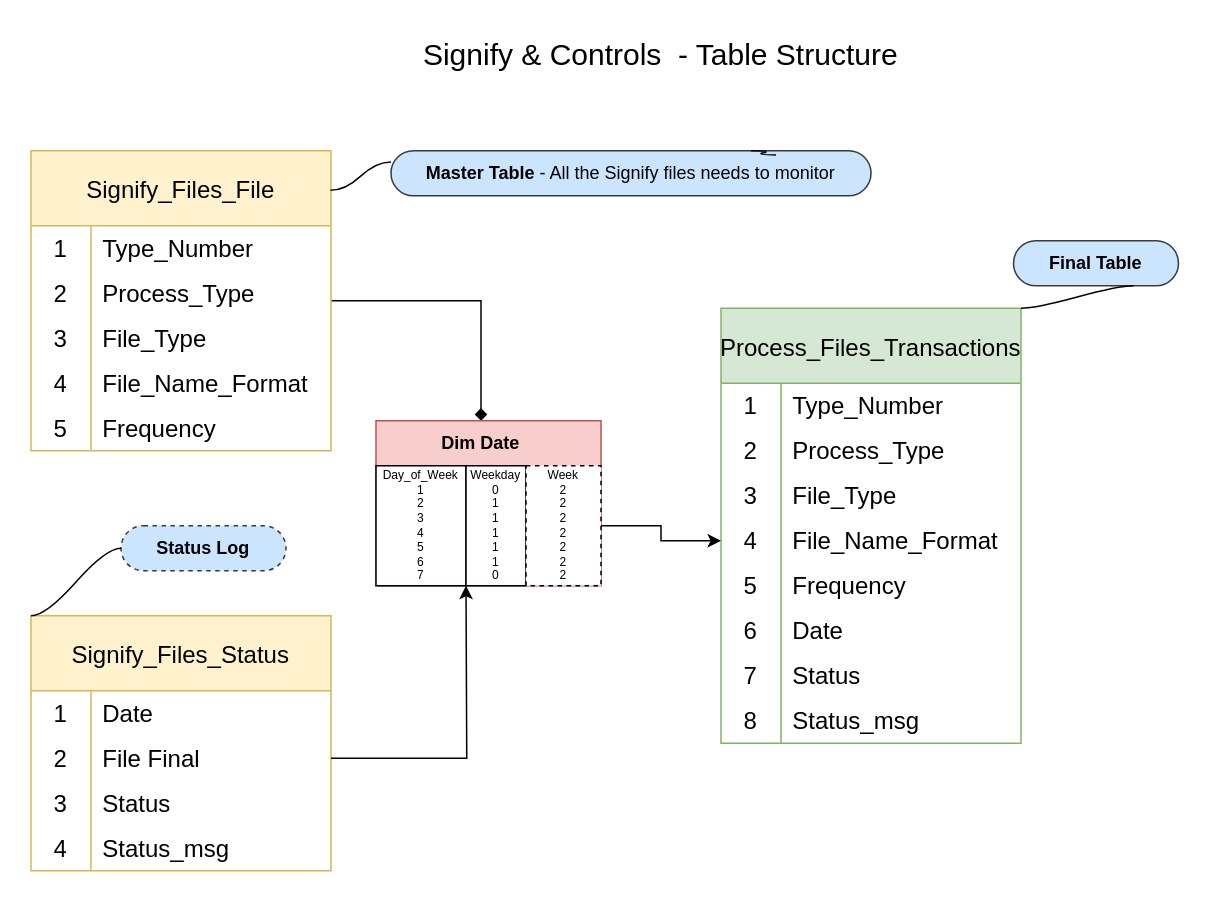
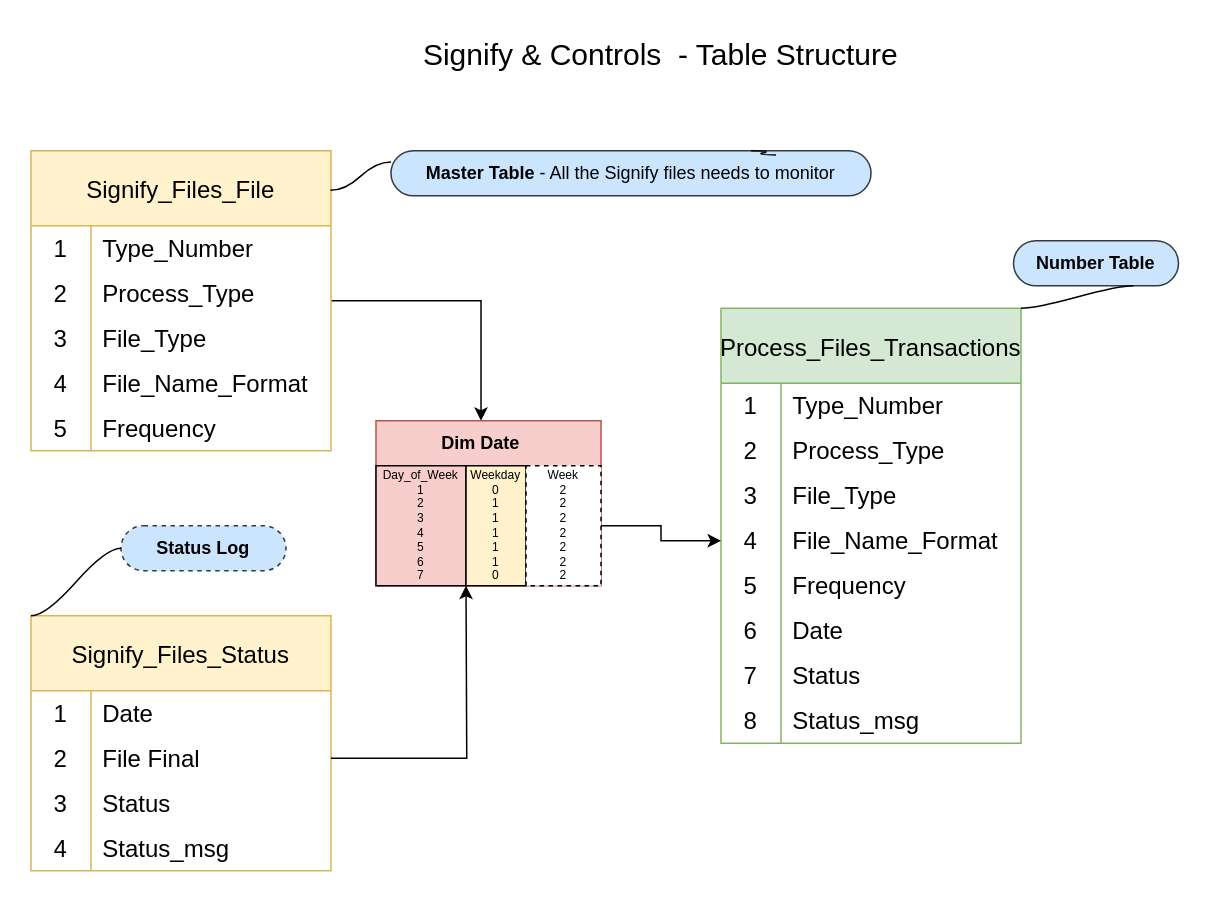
- <mxCell id="67" value="Final Table" style="whiteSpace=wrap;html=1;rounded=1;arcSize=50;align=center;verticalAlign=middle;strokeWidth=1;autosize=1;spacing=4;treeFolding=1;treeMoving=1;newEdgeStyle={&quot;edgeStyle&quot;:&quot;entityRelationEdgeStyle&quot;,&quot;startArrow&quot;:&quot;none&quot;,&quot;endArrow&quot;:&quot;none&quot;,&quot;segment&quot;:10,&quot;curved&quot;:1,&quot;sourcePerimeterSpacing&quot;:0,&quot;targetPerimeterSpacing&quot;:0};fontStyle=1;fillColor=#cce5ff;strokeColor=#36393d;" vertex="1" parent="1"><mxGeometry x="675" y="160" width="110" height="30" as="geometry" /></mxCell>
+ <mxCell id="67" value="Number Table" style="whiteSpace=wrap;html=1;rounded=1;arcSize=50;align=center;verticalAlign=middle;strokeWidth=1;autosize=1;spacing=4;treeFolding=1;treeMoving=1;newEdgeStyle={&quot;edgeStyle&quot;:&quot;entityRelationEdgeStyle&quot;,&quot;startArrow&quot;:&quot;none&quot;,&quot;endArrow&quot;:&quot;none&quot;,&quot;segment&quot;:10,&quot;curved&quot;:1,&quot;sourcePerimeterSpacing&quot;:0,&quot;targetPerimeterSpacing&quot;:0};fontStyle=1;fillColor=#cce5ff;strokeColor=#36393d;" vertex="1" parent="1"><mxGeometry x="675" y="160" width="110" height="30" as="geometry" /></mxCell>
- <mxCell id="2" style="edgeStyle=orthogonalEdgeStyle;rounded=0;orthogonalLoop=1;jettySize=auto;html=1;entryX=0.5;entryY=0;entryDx=0;entryDy=0;endArrow=diamond;" edge="1" parent="1" source="3" target="62"><mxGeometry relative="1" as="geometry" /></mxCell>
+ <mxCell id="2" style="edgeStyle=orthogonalEdgeStyle;rounded=0;orthogonalLoop=1;jettySize=auto;html=1;entryX=0.5;entryY=0;entryDx=0;entryDy=0;" edge="1" parent="1" source="3" target="62"><mxGeometry relative="1" as="geometry" /></mxCell>
- <mxCell id="58" value="&lt;div style=&quot;font-size: 8px;&quot;&gt;&lt;font style=&quot;font-size: 8px;&quot;&gt;Day_of_Week&lt;/font&gt;&lt;/div&gt;&lt;div style=&quot;font-size: 8px;&quot;&gt;&lt;font style=&quot;font-size: 8px;&quot;&gt;1&lt;/font&gt;&lt;/div&gt;&lt;div style=&quot;font-size: 8px;&quot;&gt;&lt;font style=&quot;font-size: 8px;&quot;&gt;2&lt;/font&gt;&lt;/div&gt;&lt;div style=&quot;font-size: 8px;&quot;&gt;&lt;font style=&quot;font-size: 8px;&quot;&gt;3&lt;/font&gt;&lt;/div&gt;&lt;div style=&quot;font-size: 8px;&quot;&gt;&lt;font style=&quot;font-size: 8px;&quot;&gt;4&lt;/font&gt;&lt;/div&gt;&lt;div style=&quot;font-size: 8px;&quot;&gt;&lt;font style=&quot;font-size: 8px;&quot;&gt;5&lt;/font&gt;&lt;/div&gt;&lt;div style=&quot;font-size: 8px;&quot;&gt;&lt;font style=&quot;font-size: 8px;&quot;&gt;6&lt;/font&gt;&lt;/div&gt;&lt;div style=&quot;font-size: 8px;&quot;&gt;&lt;font style=&quot;font-size: 8px;&quot;&gt;7&lt;/font&gt;&lt;/div&gt;" style="rounded=0;whiteSpace=wrap;html=1;" vertex="1" parent="1"><mxGeometry x="250" y="310" width="60" height="80" as="geometry" /></mxCell>
+ <mxCell id="58" value="&lt;div style=&quot;font-size: 8px;&quot;&gt;&lt;font style=&quot;font-size: 8px;&quot;&gt;Day_of_Week&lt;/font&gt;&lt;/div&gt;&lt;div style=&quot;font-size: 8px;&quot;&gt;&lt;font style=&quot;font-size: 8px;&quot;&gt;1&lt;/font&gt;&lt;/div&gt;&lt;div style=&quot;font-size: 8px;&quot;&gt;&lt;font style=&quot;font-size: 8px;&quot;&gt;2&lt;/font&gt;&lt;/div&gt;&lt;div style=&quot;font-size: 8px;&quot;&gt;&lt;font style=&quot;font-size: 8px;&quot;&gt;3&lt;/font&gt;&lt;/div&gt;&lt;div style=&quot;font-size: 8px;&quot;&gt;&lt;font style=&quot;font-size: 8px;&quot;&gt;4&lt;/font&gt;&lt;/div&gt;&lt;div style=&quot;font-size: 8px;&quot;&gt;&lt;font style=&quot;font-size: 8px;&quot;&gt;5&lt;/font&gt;&lt;/div&gt;&lt;div style=&quot;font-size: 8px;&quot;&gt;&lt;font style=&quot;font-size: 8px;&quot;&gt;6&lt;/font&gt;&lt;/div&gt;&lt;div style=&quot;font-size: 8px;&quot;&gt;&lt;font style=&quot;font-size: 8px;&quot;&gt;7&lt;/font&gt;&lt;/div&gt;" style="rounded=0;whiteSpace=wrap;html=1;fillColor=#f8cecc;" vertex="1" parent="1"><mxGeometry x="250" y="310" width="60" height="80" as="geometry" /></mxCell>
- <mxCell id="59" value="&lt;div style=&quot;font-size: 8px;&quot;&gt;&lt;div&gt;Weekday&lt;/div&gt;&lt;div&gt;0&lt;/div&gt;&lt;div&gt;1&lt;/div&gt;&lt;div&gt;1&lt;/div&gt;&lt;div&gt;1&lt;/div&gt;&lt;div&gt;1&lt;/div&gt;&lt;div&gt;1&lt;/div&gt;&lt;div&gt;0&lt;/div&gt;&lt;/div&gt;" style="rounded=0;whiteSpace=wrap;html=1;" vertex="1" parent="1"><mxGeometry x="310" y="310" width="40" height="80" as="geometry" /></mxCell>
+ <mxCell id="59" value="&lt;div style=&quot;font-size: 8px;&quot;&gt;&lt;div&gt;Weekday&lt;/div&gt;&lt;div&gt;0&lt;/div&gt;&lt;div&gt;1&lt;/div&gt;&lt;div&gt;1&lt;/div&gt;&lt;div&gt;1&lt;/div&gt;&lt;div&gt;1&lt;/div&gt;&lt;div&gt;1&lt;/div&gt;&lt;div&gt;0&lt;/div&gt;&lt;/div&gt;" style="rounded=0;whiteSpace=wrap;html=1;fillColor=#fff2cc;" vertex="1" parent="1"><mxGeometry x="310" y="310" width="40" height="80" as="geometry" /></mxCell>
